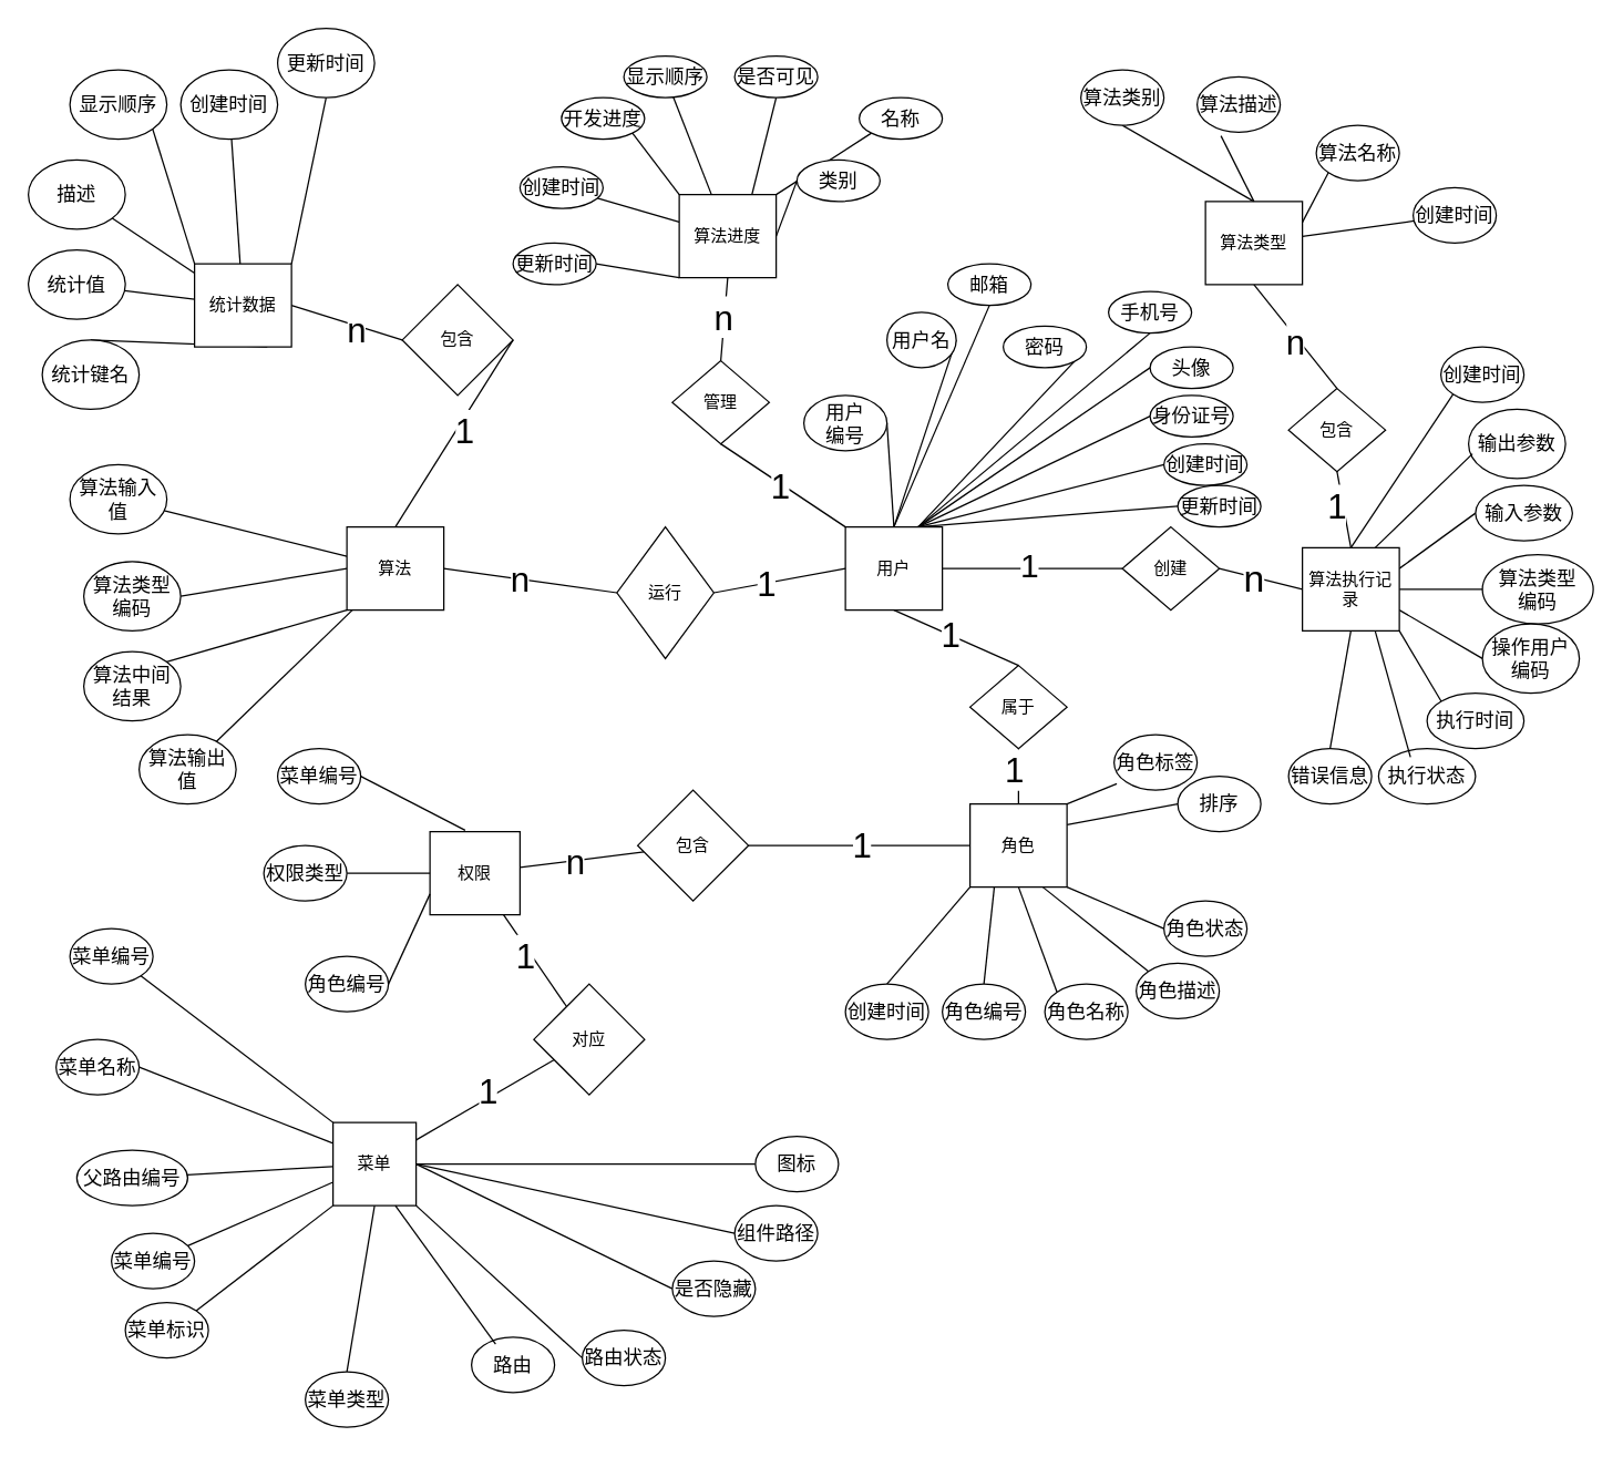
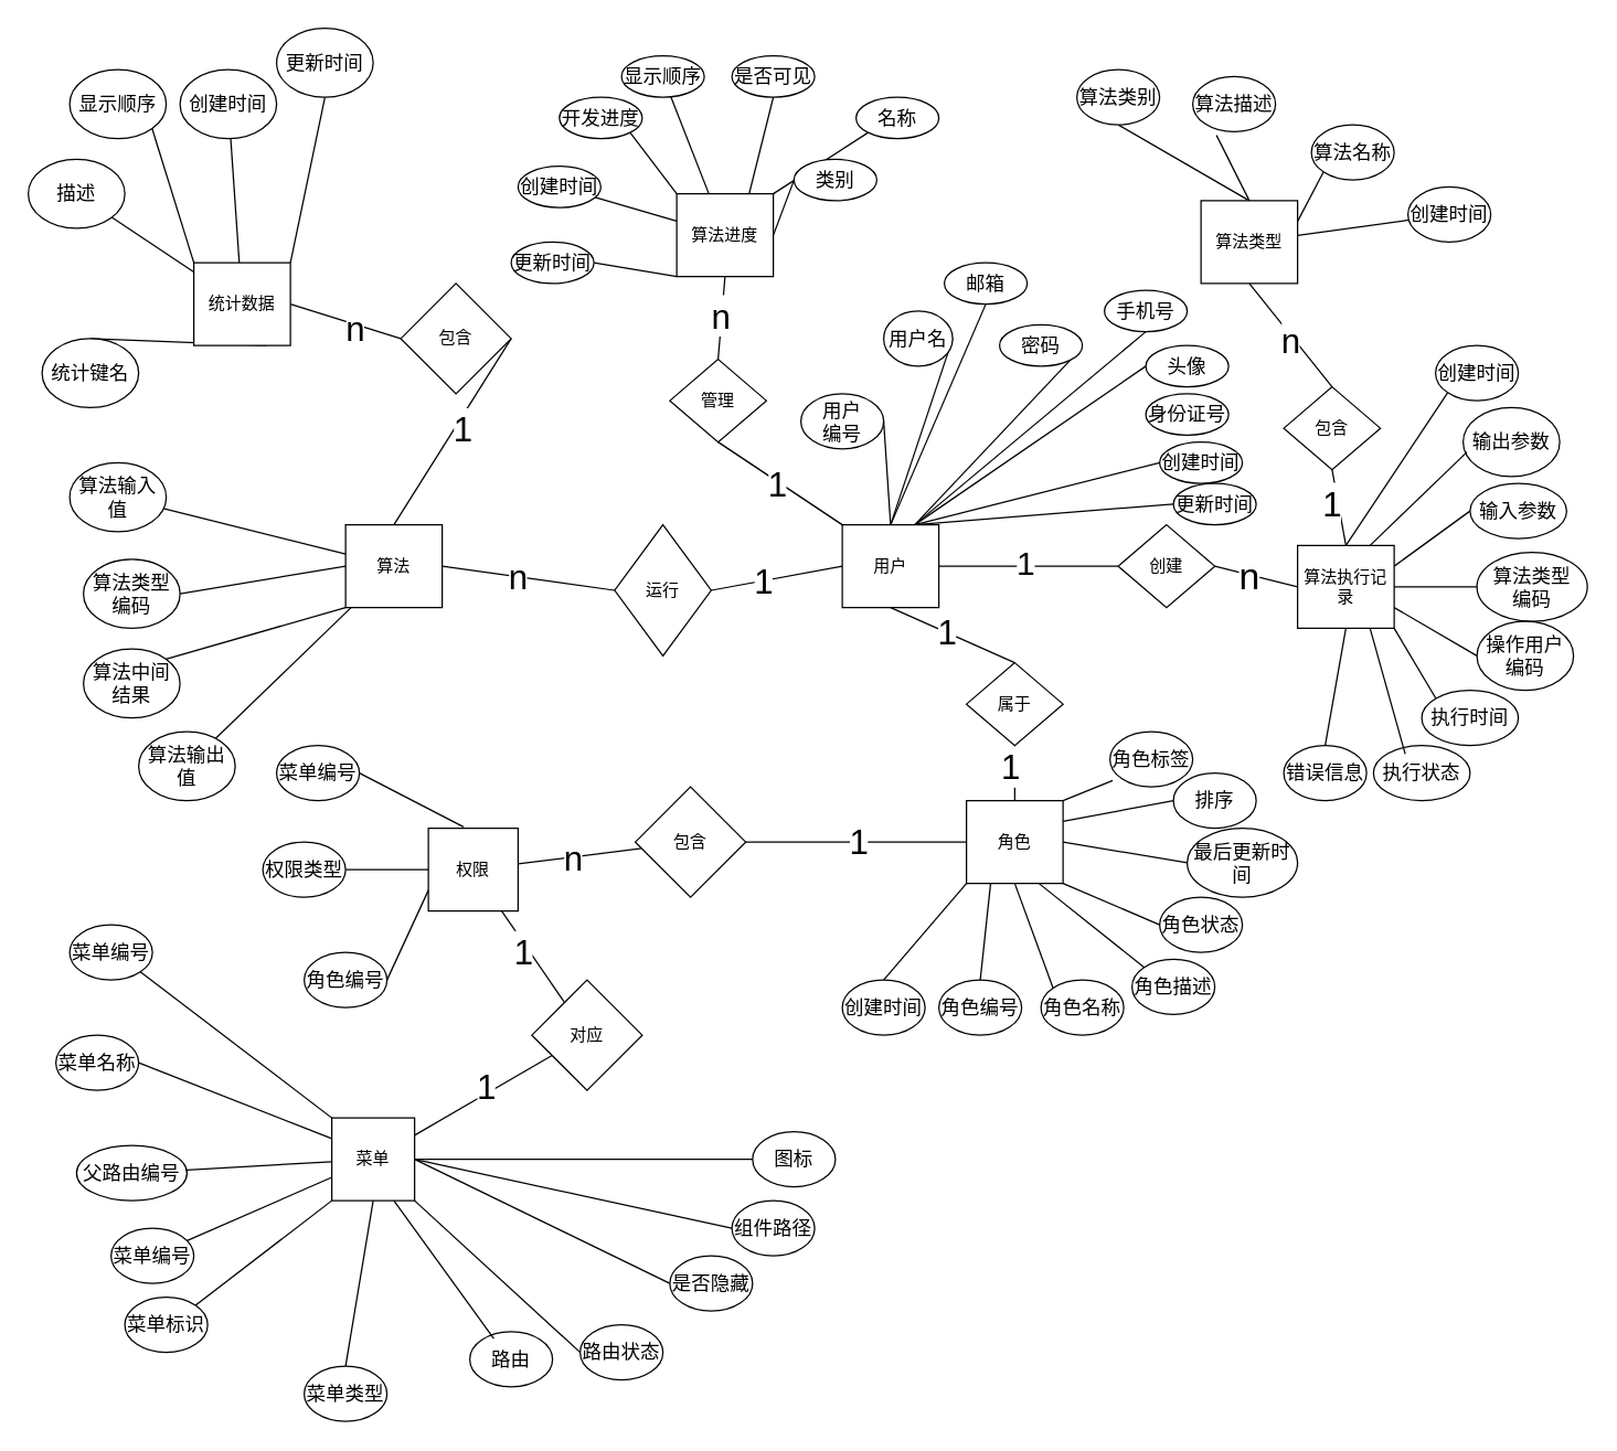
- <mxCell id="169" value="&lt;span style=&quot;font-size: 14px;&quot;&gt;统计值&lt;/span&gt;" style="ellipse;whiteSpace=wrap;html=1;" vertex="1" parent="1"><mxGeometry x="20" y="180" width="70" height="50" as="geometry" /></mxCell>
- <mxCell id="160" value="" style="rounded=0;orthogonalLoop=1;jettySize=auto;html=1;endArrow=none;startFill=0;" edge="1" parent="1" source="164" target="169"><mxGeometry relative="1" as="geometry" /></mxCell>
- <mxCell id="10" style="rounded=0;orthogonalLoop=1;jettySize=auto;html=1;exitX=0.75;exitY=0;exitDx=0;exitDy=0;entryX=0;entryY=0.5;entryDx=0;entryDy=0;endArrow=none;startFill=0;" edge="1" parent="1" source="19" target="74"><mxGeometry relative="1" as="geometry" /></mxCell>
+ <mxCell id="81" style="rounded=0;orthogonalLoop=1;jettySize=auto;html=1;exitX=1;exitY=0.5;exitDx=0;exitDy=0;entryX=0;entryY=0.5;entryDx=0;entryDy=0;endArrow=none;startFill=0;" edge="1" parent="1" source="89" target="94"><mxGeometry relative="1" as="geometry" /></mxCell>
+ <mxCell id="94" value="&lt;span style=&quot;font-size: 14px;&quot;&gt;最后更新时间&lt;/span&gt;" style="ellipse;whiteSpace=wrap;html=1;" vertex="1" parent="1"><mxGeometry x="860" y="600" width="80" height="50" as="geometry" /></mxCell>
